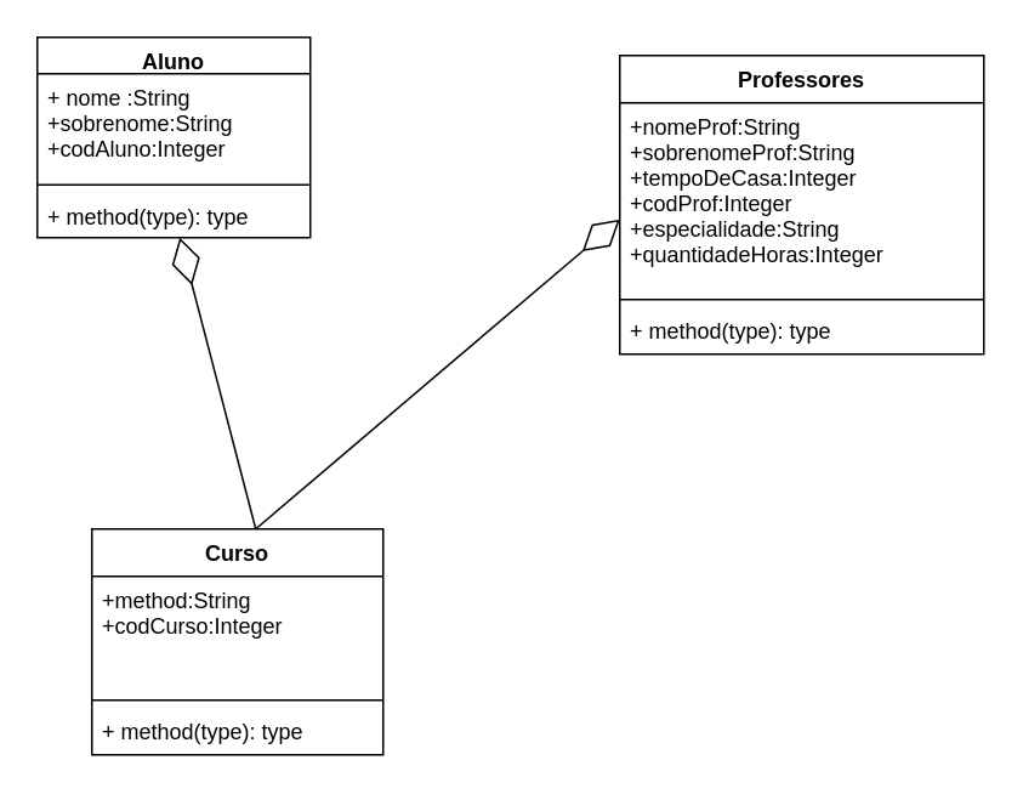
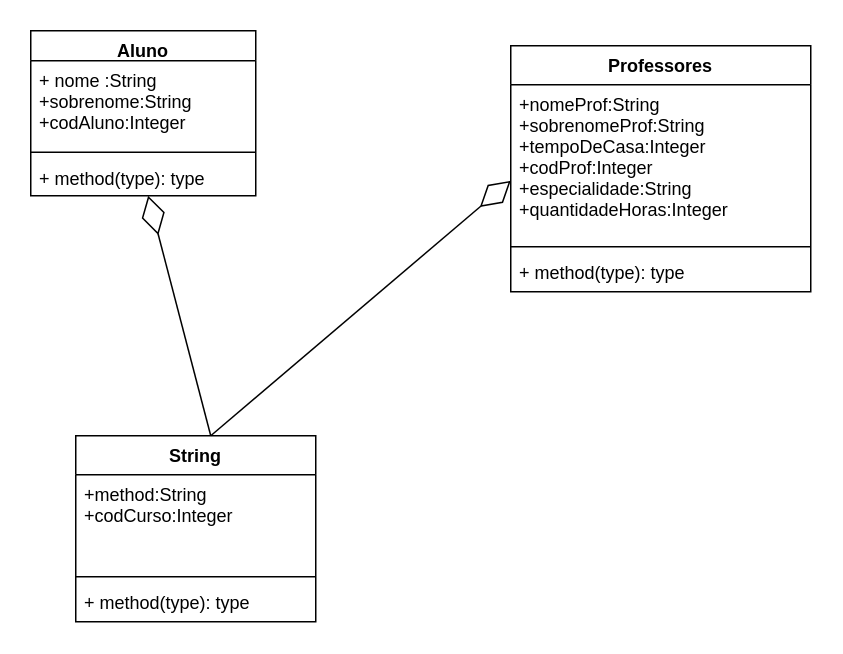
- <mxCell id="6" value="Curso" style="swimlane;fontStyle=1;align=center;verticalAlign=top;childLayout=stackLayout;horizontal=1;startSize=26;horizontalStack=0;resizeParent=1;resizeParentMax=0;resizeLast=0;collapsible=1;marginBottom=0;" vertex="1" parent="1"><mxGeometry x="50" y="290" width="160" height="124" as="geometry" /></mxCell>
+ <mxCell id="6" value="String" style="swimlane;fontStyle=1;align=center;verticalAlign=top;childLayout=stackLayout;horizontal=1;startSize=26;horizontalStack=0;resizeParent=1;resizeParentMax=0;resizeLast=0;collapsible=1;marginBottom=0;" vertex="1" parent="1"><mxGeometry x="50" y="290" width="160" height="124" as="geometry" /></mxCell>
